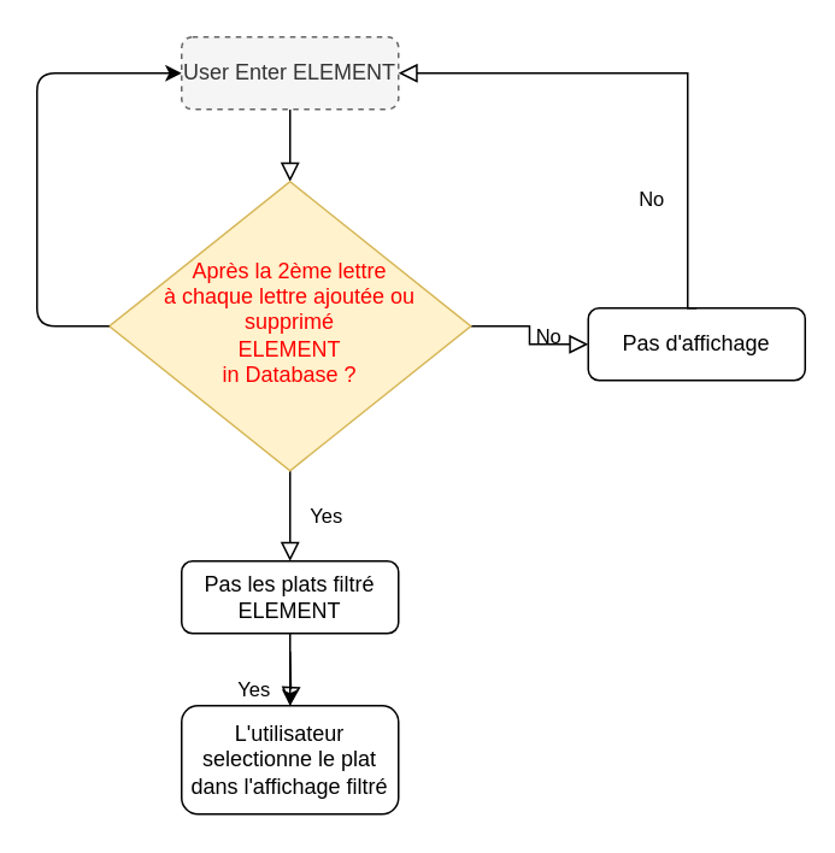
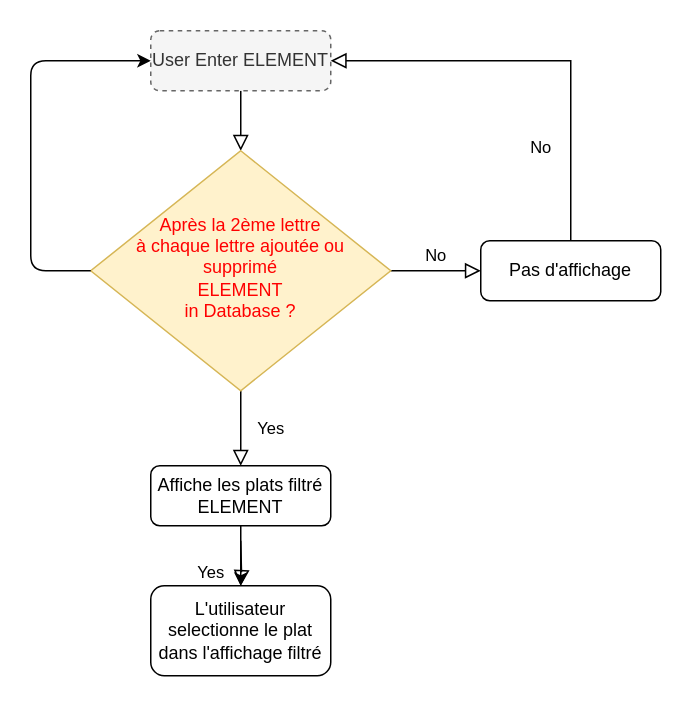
- <mxCell id="7" value="Pas d'affichage" style="rounded=1;whiteSpace=wrap;html=1;fontSize=12;glass=0;strokeWidth=1;shadow=0;" parent="1" vertex="1"><mxGeometry x="325" y="170" width="120" height="40" as="geometry" /></mxCell>
+ <mxCell id="7" value="Pas d'affichage" style="rounded=1;whiteSpace=wrap;html=1;fontSize=12;glass=0;strokeWidth=1;shadow=0;" parent="1" vertex="1"><mxGeometry x="320" y="160" width="120" height="40" as="geometry" /></mxCell>
- <mxCell id="12" value="Pas les plats filtré ELEMENT" style="rounded=1;whiteSpace=wrap;html=1;fontSize=12;glass=0;strokeWidth=1;shadow=0;" parent="1" vertex="1"><mxGeometry x="100" y="310" width="120" height="40" as="geometry" /></mxCell>
+ <mxCell id="12" value="Affiche les plats filtré ELEMENT" style="rounded=1;whiteSpace=wrap;html=1;fontSize=12;glass=0;strokeWidth=1;shadow=0;" parent="1" vertex="1"><mxGeometry x="100" y="310" width="120" height="40" as="geometry" /></mxCell>
